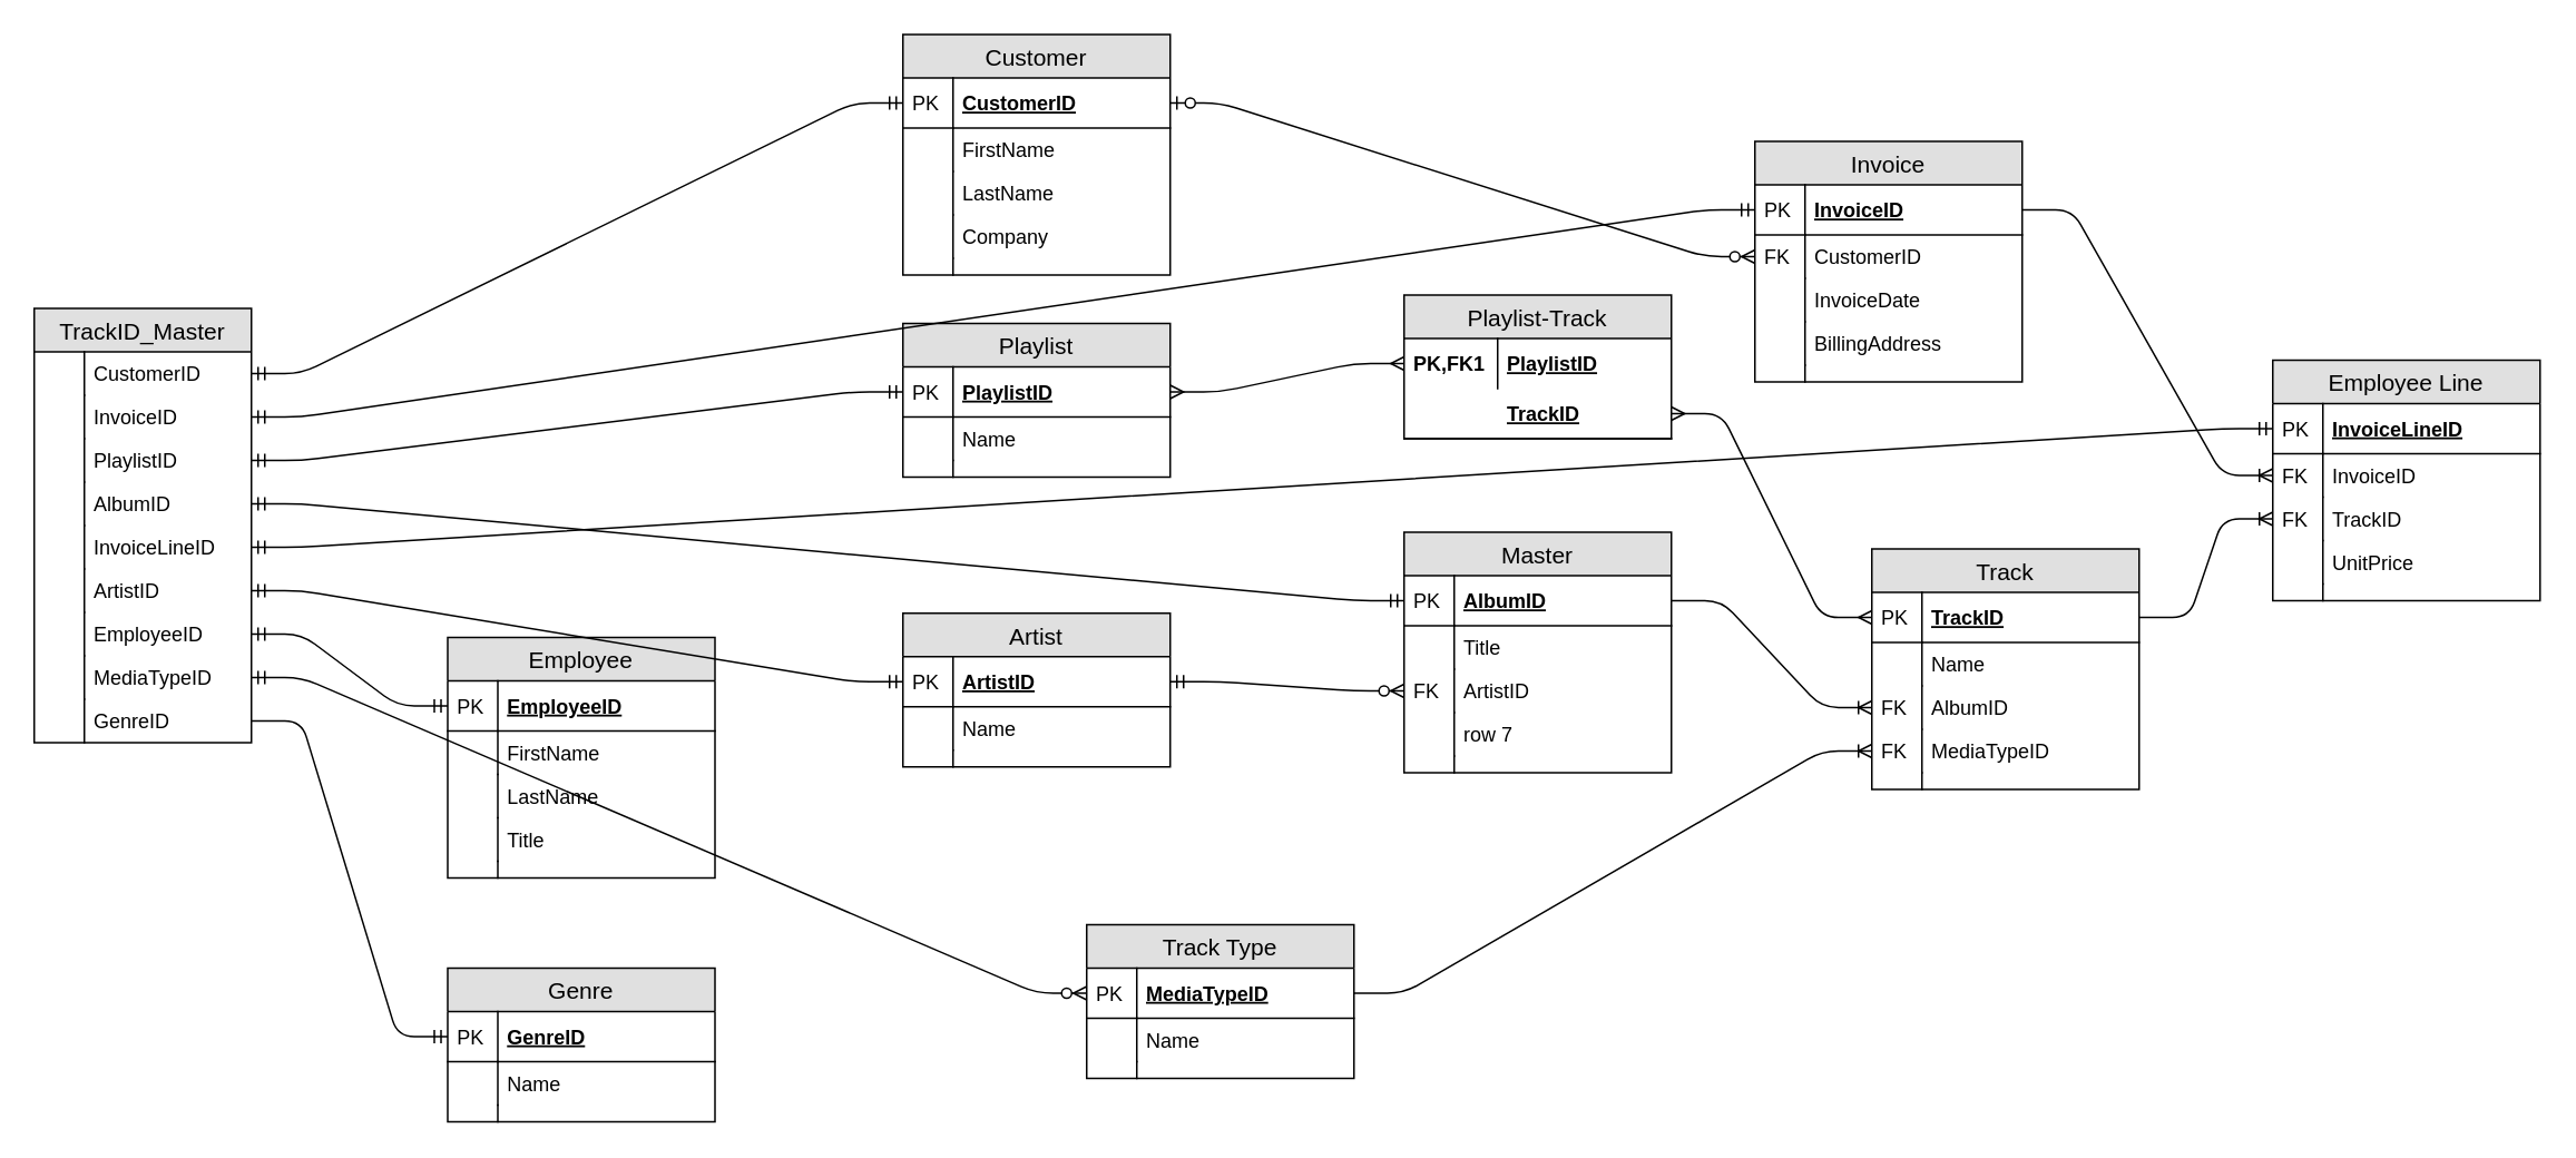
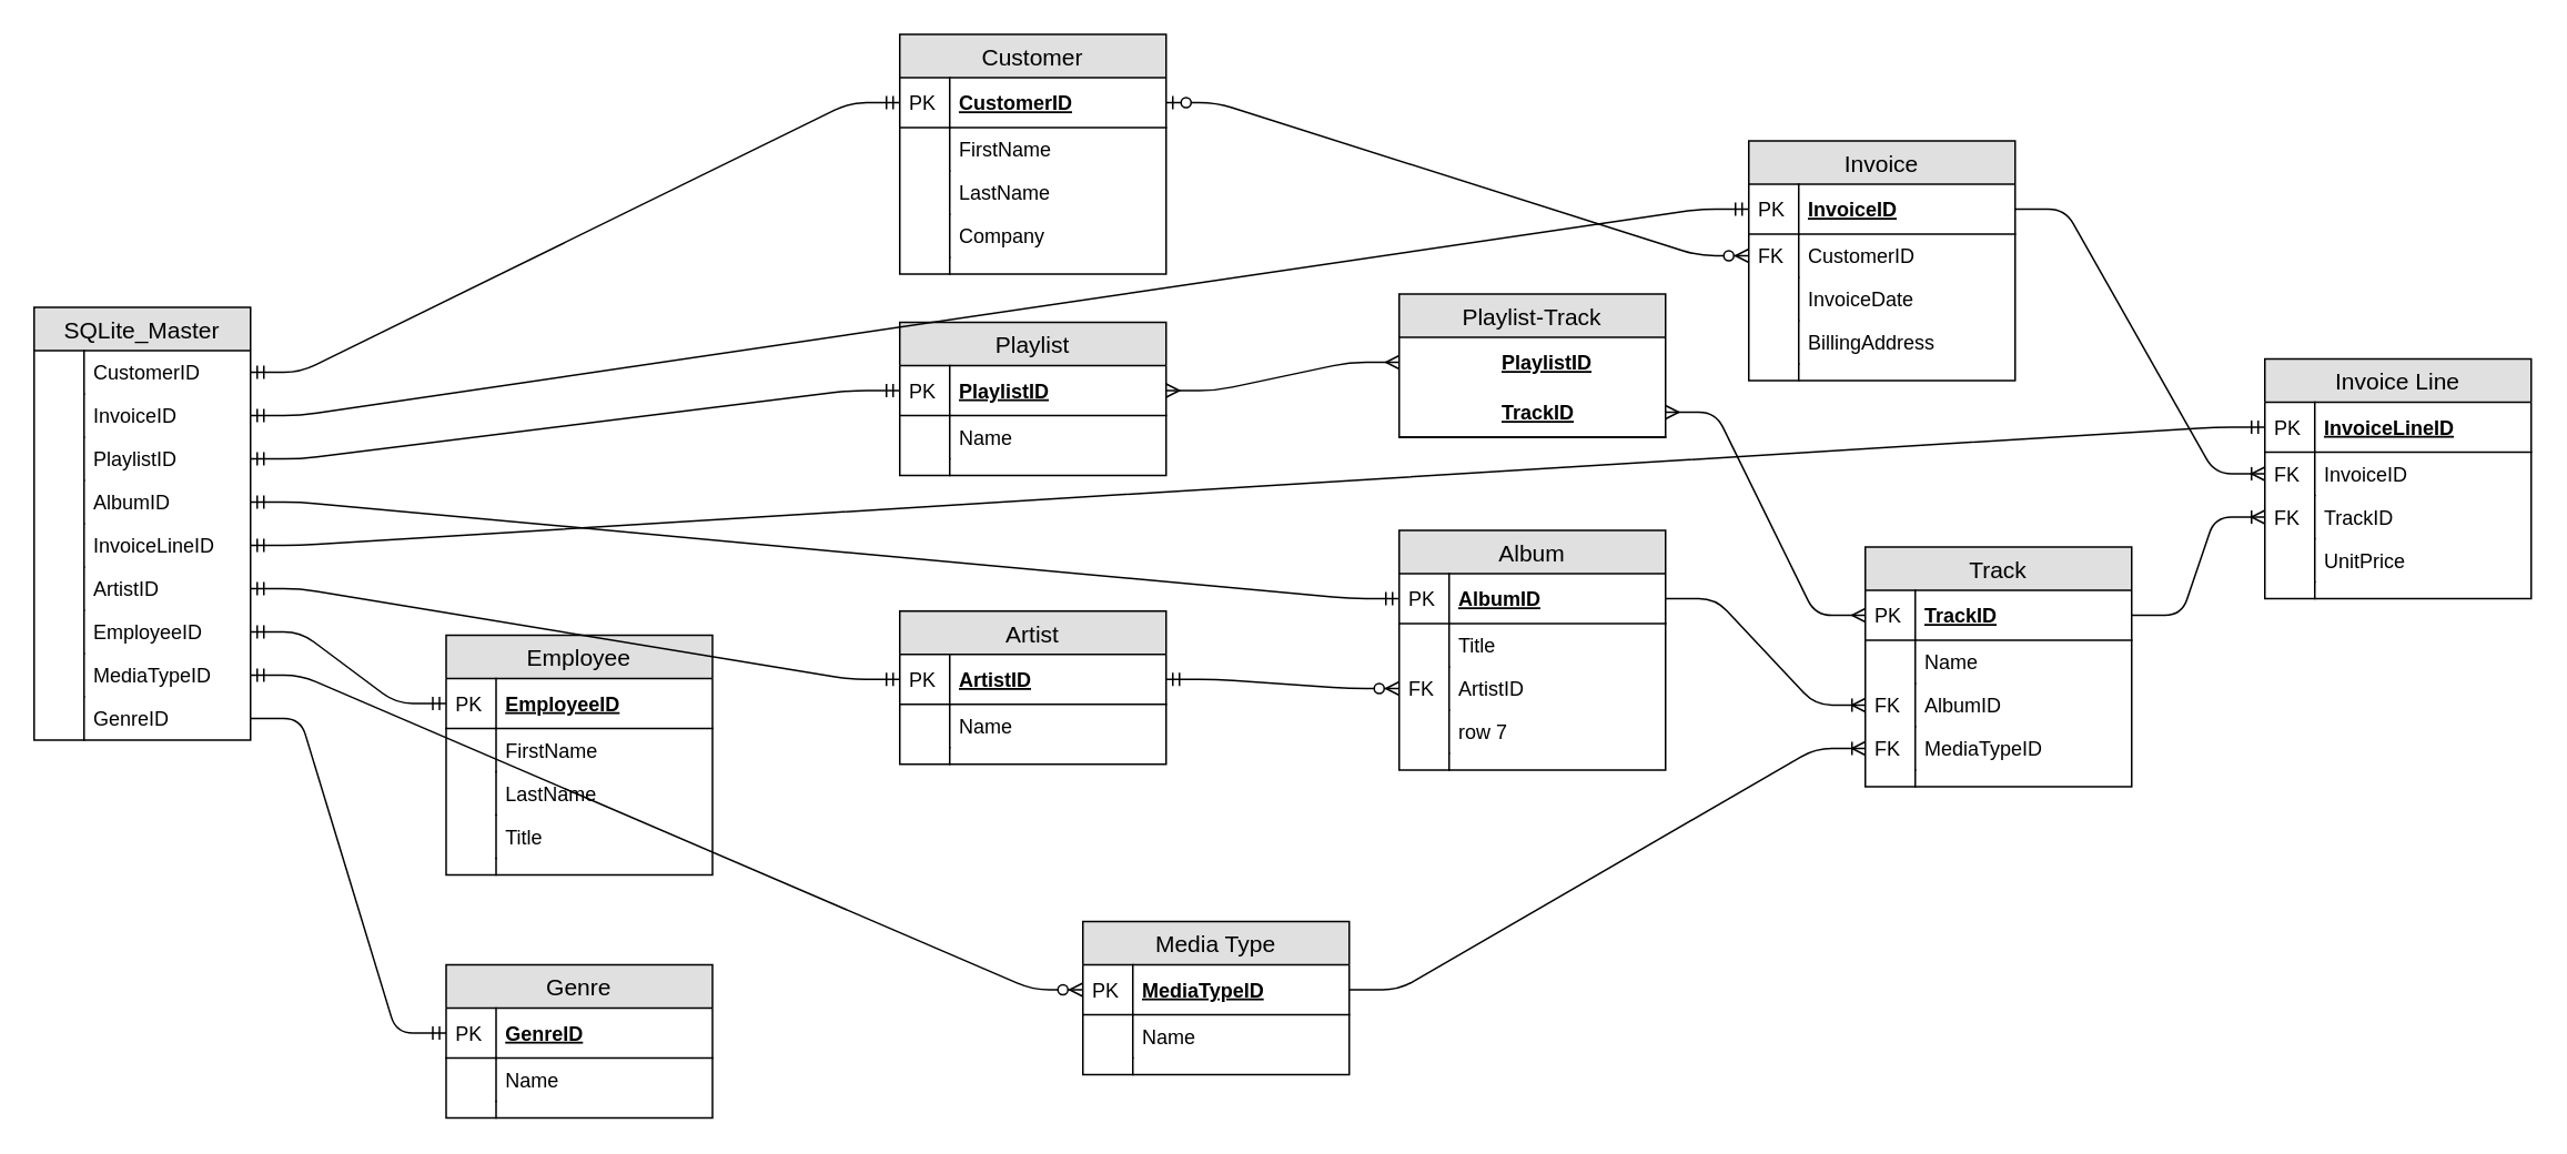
- <mxCell id="100" value="TrackID_Master" style="swimlane;fontStyle=0;childLayout=stackLayout;horizontal=1;startSize=26;fillColor=#e0e0e0;horizontalStack=0;resizeParent=1;resizeParentMax=0;resizeLast=0;collapsible=1;marginBottom=0;swimlaneFillColor=#ffffff;align=center;fontSize=14;" vertex="1" parent="1"><mxGeometry x="20" y="184" width="130" height="260" as="geometry" /></mxCell>
+ <mxCell id="100" value="SQLite_Master" style="swimlane;fontStyle=0;childLayout=stackLayout;horizontal=1;startSize=26;fillColor=#e0e0e0;horizontalStack=0;resizeParent=1;resizeParentMax=0;resizeLast=0;collapsible=1;marginBottom=0;swimlaneFillColor=#ffffff;align=center;fontSize=14;" vertex="1" parent="1"><mxGeometry x="20" y="184" width="130" height="260" as="geometry" /></mxCell>
- <mxCell id="98" value="PK,FK1" style="shape=partialRectangle;fontStyle=1;top=0;left=0;bottom=0;fillColor=none;align=left;verticalAlign=middle;spacingLeft=4;spacingRight=4;overflow=hidden;rotatable=0;points=[];portConstraint=eastwest;part=1;fontSize=12;" vertex="1" connectable="0" parent="97"><mxGeometry width="56" height="30" as="geometry" /></mxCell>
- <mxCell id="60" value="Employee Line" style="swimlane;fontStyle=0;childLayout=stackLayout;horizontal=1;startSize=26;fillColor=#e0e0e0;horizontalStack=0;resizeParent=1;resizeParentMax=0;resizeLast=0;collapsible=1;marginBottom=0;swimlaneFillColor=#ffffff;align=center;fontSize=14;" vertex="1" parent="1"><mxGeometry x="1360" y="215" width="160" height="144" as="geometry" /></mxCell>
+ <mxCell id="60" value="Invoice Line" style="swimlane;fontStyle=0;childLayout=stackLayout;horizontal=1;startSize=26;fillColor=#e0e0e0;horizontalStack=0;resizeParent=1;resizeParentMax=0;resizeLast=0;collapsible=1;marginBottom=0;swimlaneFillColor=#ffffff;align=center;fontSize=14;" vertex="1" parent="1"><mxGeometry x="1360" y="215" width="160" height="144" as="geometry" /></mxCell>
- <mxCell id="2" value="Master" style="swimlane;fontStyle=0;childLayout=stackLayout;horizontal=1;startSize=26;fillColor=#e0e0e0;horizontalStack=0;resizeParent=1;resizeParentMax=0;resizeLast=0;collapsible=1;marginBottom=0;swimlaneFillColor=#ffffff;align=center;fontSize=14;" vertex="1" parent="1"><mxGeometry x="840" y="318" width="160" height="144" as="geometry" /></mxCell>
+ <mxCell id="2" value="Album" style="swimlane;fontStyle=0;childLayout=stackLayout;horizontal=1;startSize=26;fillColor=#e0e0e0;horizontalStack=0;resizeParent=1;resizeParentMax=0;resizeLast=0;collapsible=1;marginBottom=0;swimlaneFillColor=#ffffff;align=center;fontSize=14;" vertex="1" parent="1"><mxGeometry x="840" y="318" width="160" height="144" as="geometry" /></mxCell>
- <mxCell id="71" value="Track Type" style="swimlane;fontStyle=0;childLayout=stackLayout;horizontal=1;startSize=26;fillColor=#e0e0e0;horizontalStack=0;resizeParent=1;resizeParentMax=0;resizeLast=0;collapsible=1;marginBottom=0;swimlaneFillColor=#ffffff;align=center;fontSize=14;" vertex="1" parent="1"><mxGeometry x="650" y="553" width="160" height="92" as="geometry" /></mxCell>
+ <mxCell id="71" value="Media Type" style="swimlane;fontStyle=0;childLayout=stackLayout;horizontal=1;startSize=26;fillColor=#e0e0e0;horizontalStack=0;resizeParent=1;resizeParentMax=0;resizeLast=0;collapsible=1;marginBottom=0;swimlaneFillColor=#ffffff;align=center;fontSize=14;" vertex="1" parent="1"><mxGeometry x="650" y="553" width="160" height="92" as="geometry" /></mxCell>
